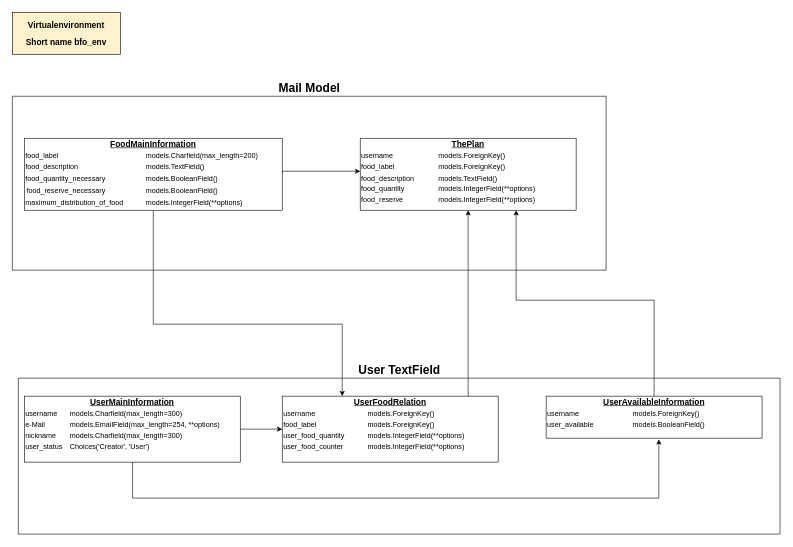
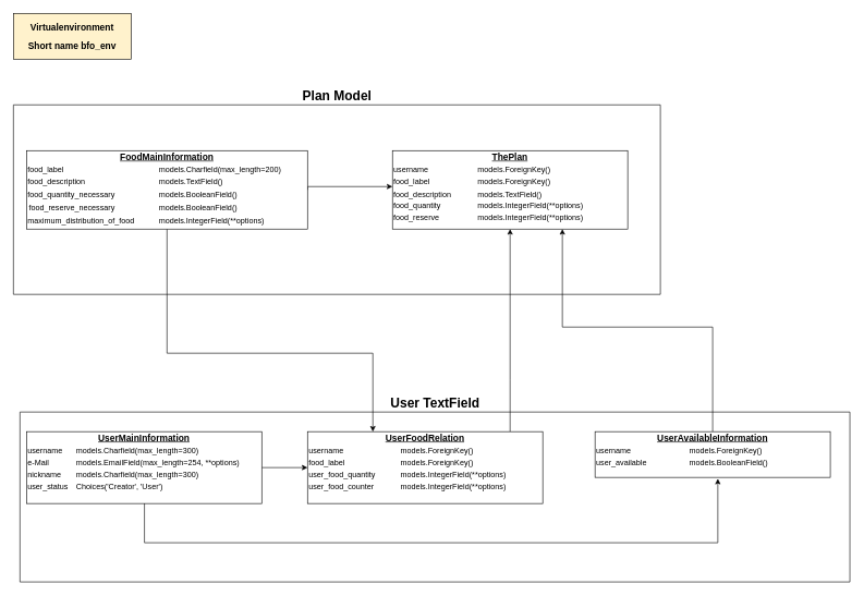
- <mxCell id="3" value="Mail Model" style="verticalLabelPosition=top;verticalAlign=bottom;html=1;shape=mxgraph.basic.rect;fillColor2=none;strokeWidth=1;size=20;indent=5;fontSize=20;fontStyle=1;horizontal=1;labelPosition=center;align=center;" parent="1" vertex="1"><mxGeometry x="20" y="160" width="990" height="290" as="geometry" /></mxCell>
+ <mxCell id="3" value="Plan Model" style="verticalLabelPosition=top;verticalAlign=bottom;html=1;shape=mxgraph.basic.rect;fillColor2=none;strokeWidth=1;size=20;indent=5;fontSize=20;fontStyle=1;horizontal=1;labelPosition=center;align=center;" parent="1" vertex="1"><mxGeometry x="20" y="160" width="990" height="290" as="geometry" /></mxCell>
